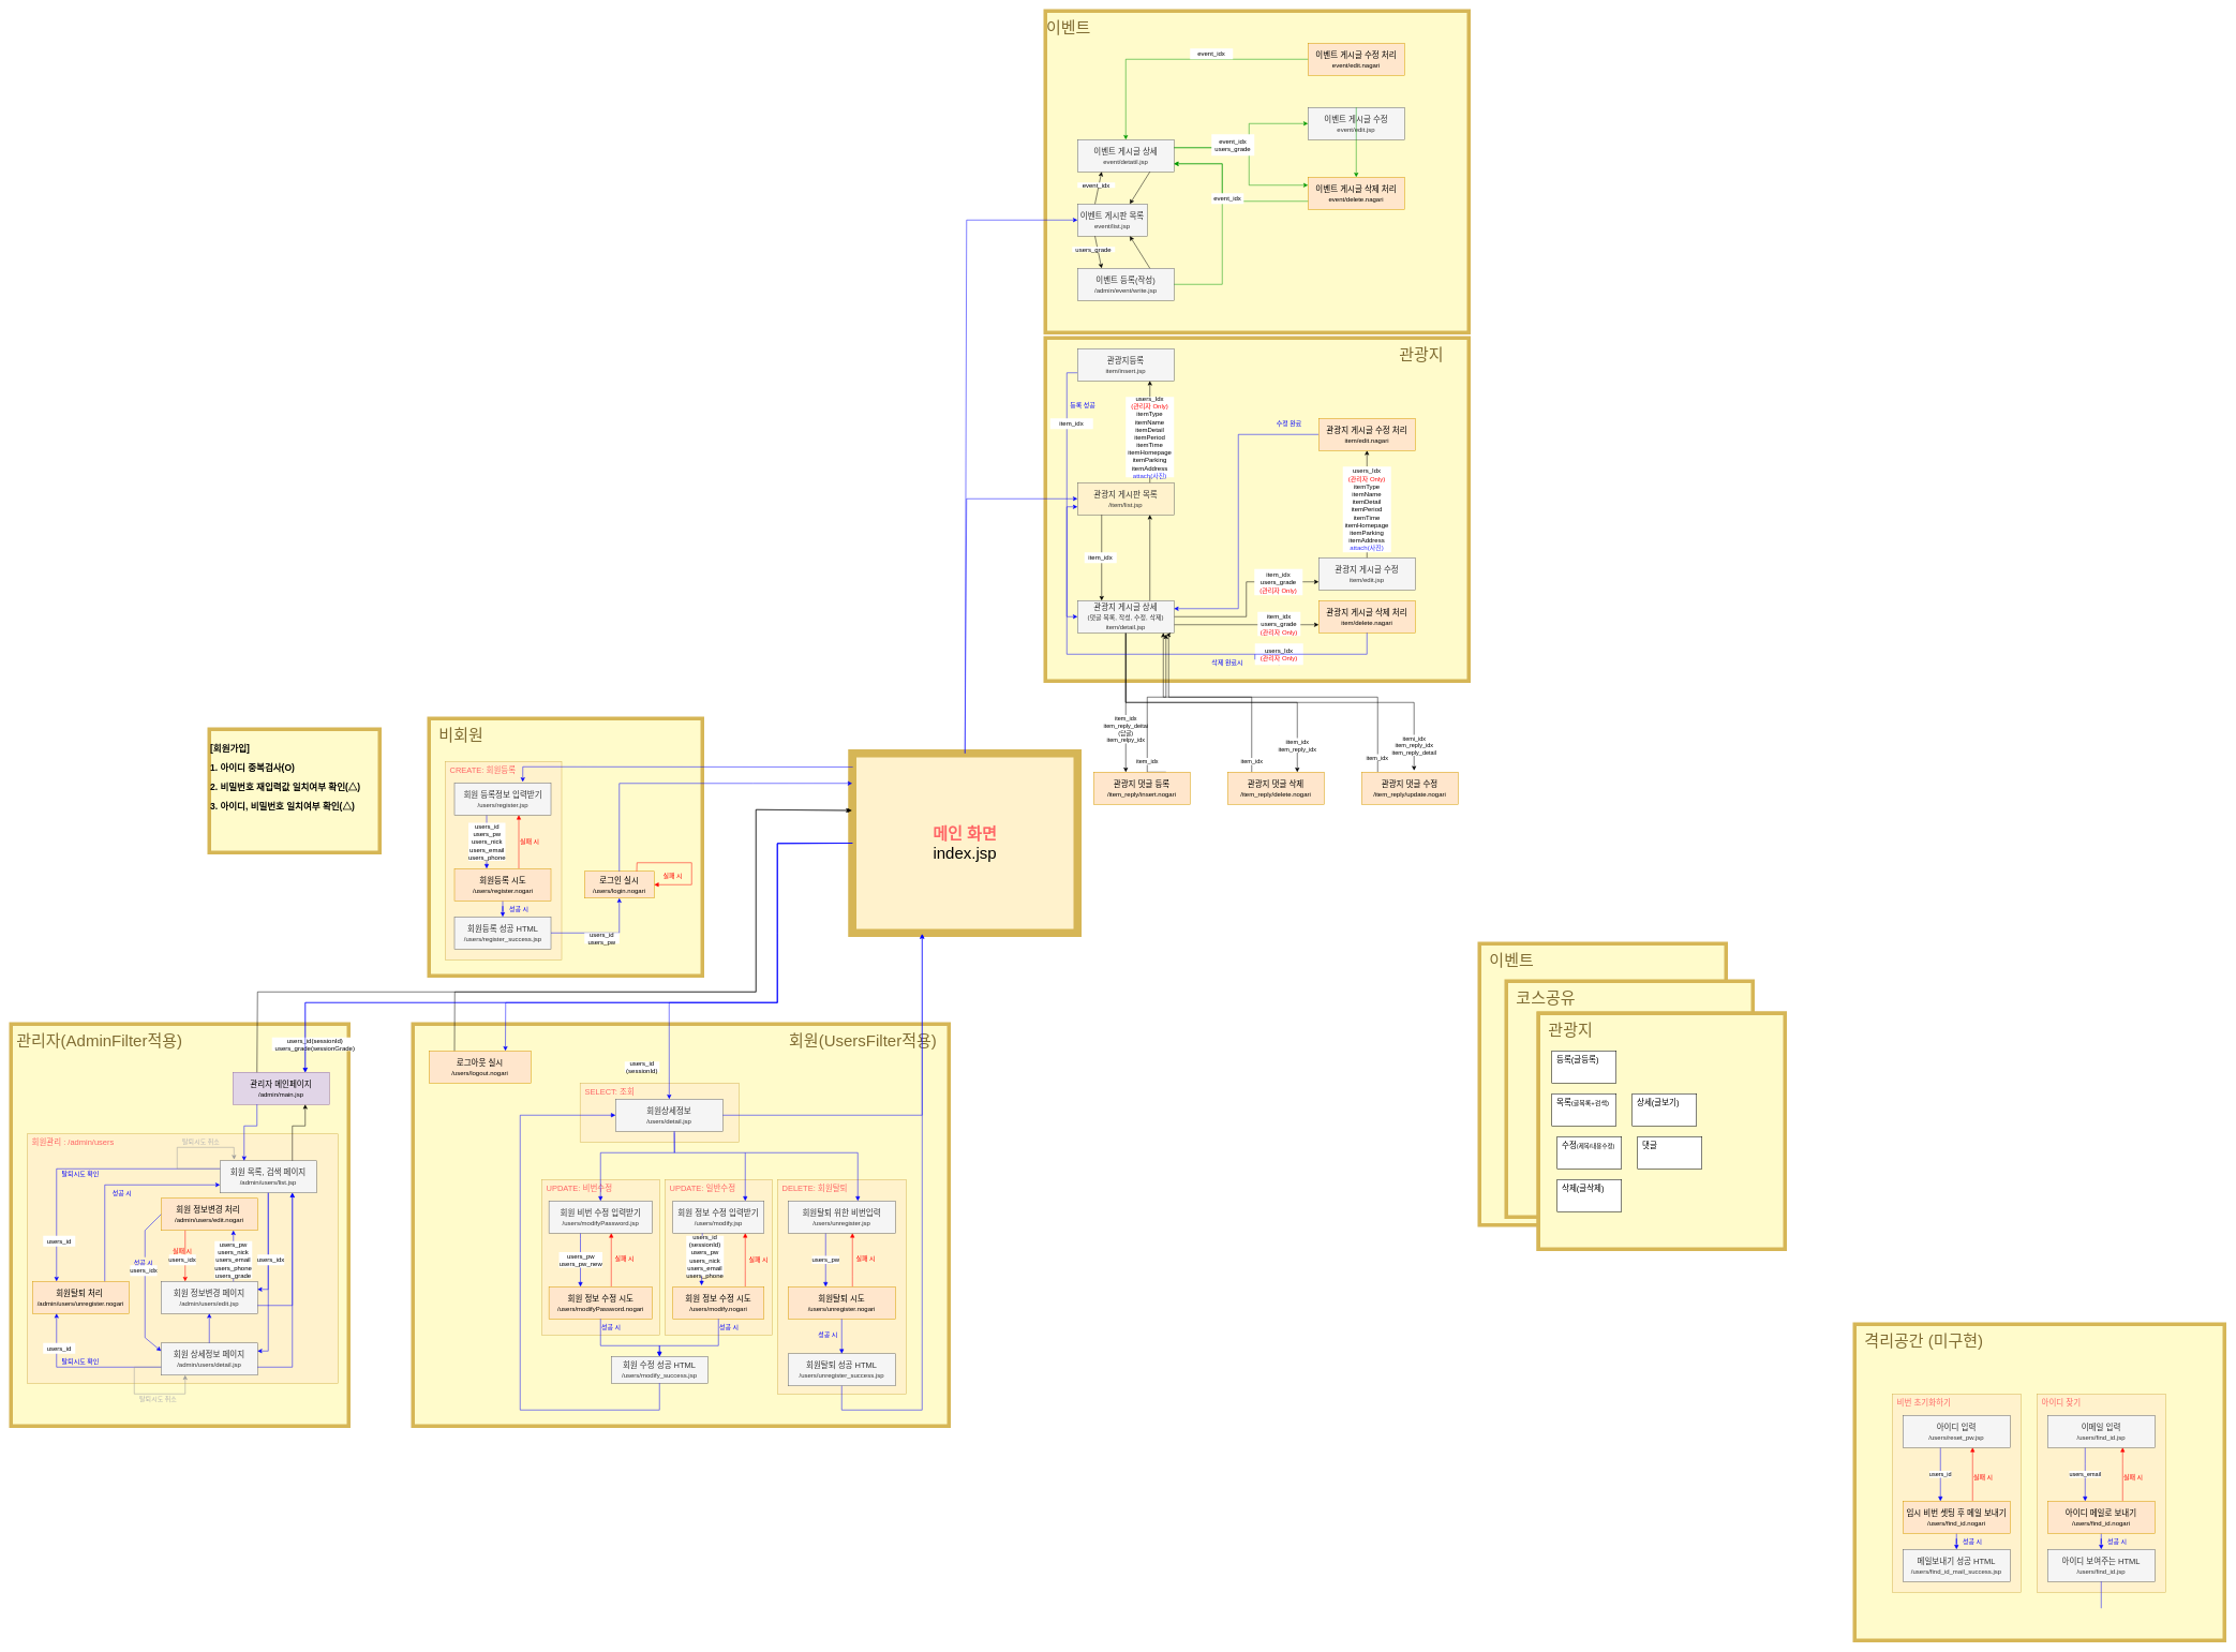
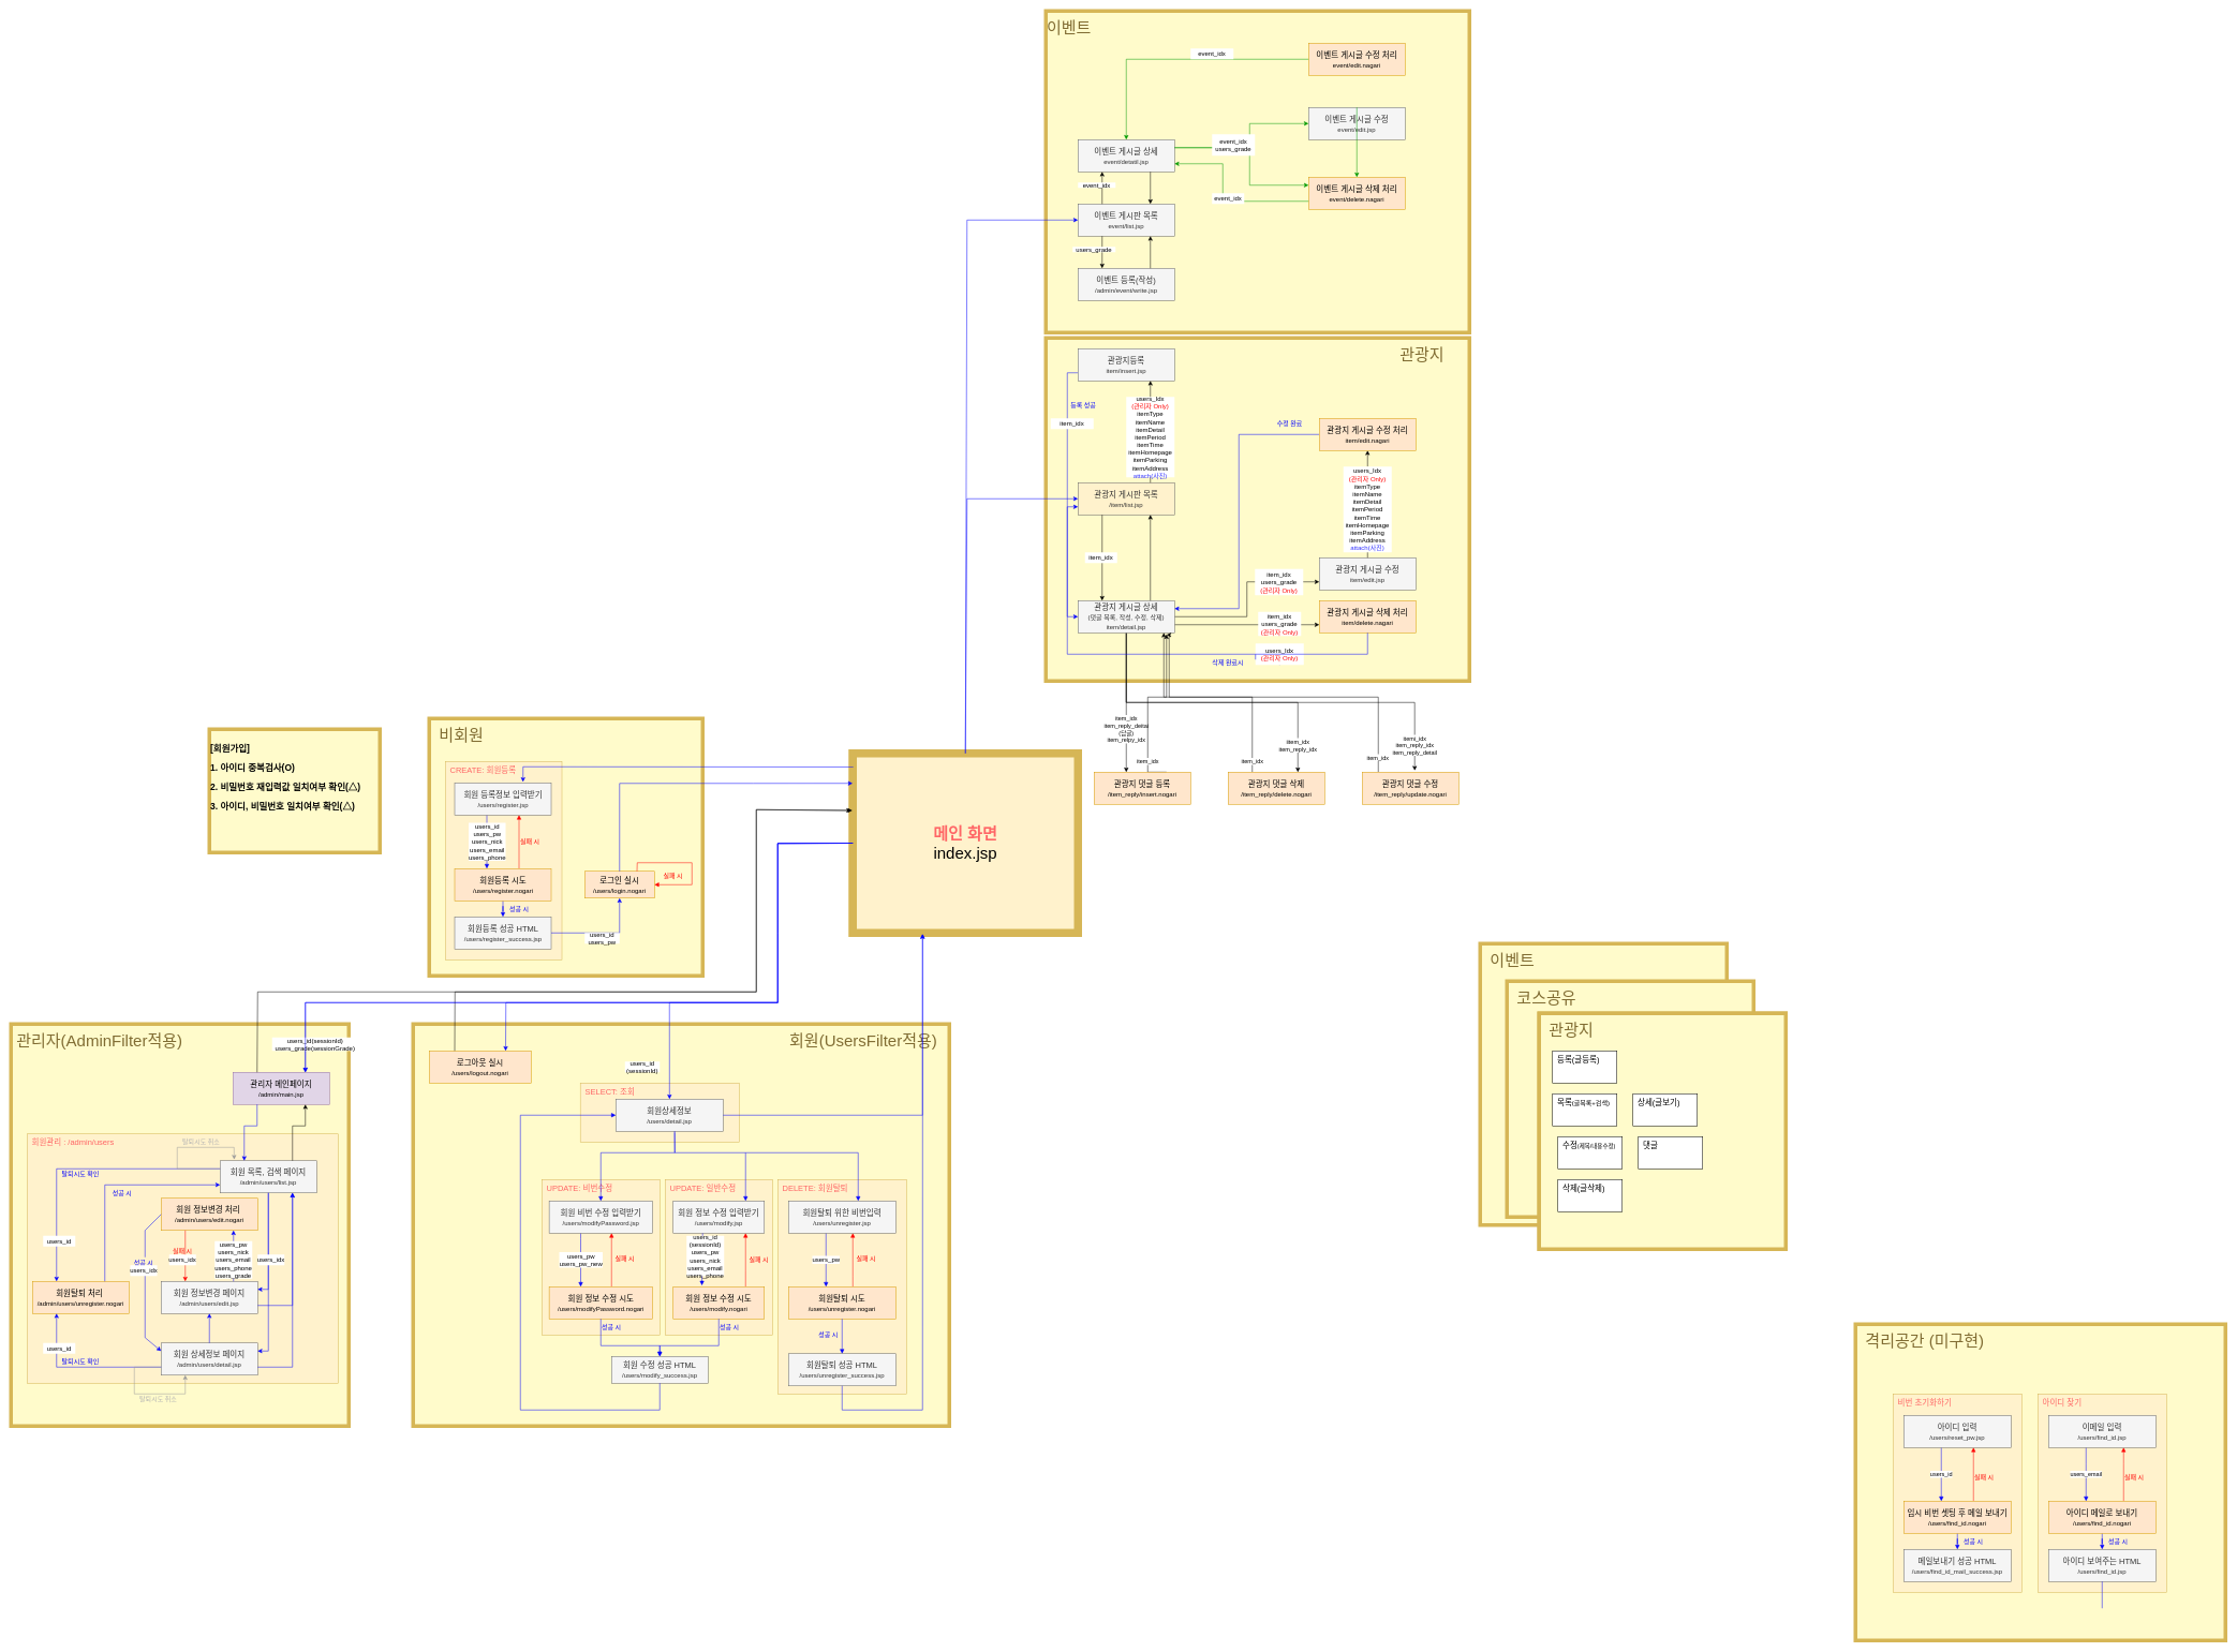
- <mxCell id="105" value="&lt;font style=&quot;font-size: 15px&quot;&gt;이벤트 게시판 목록&lt;br&gt;&lt;/font&gt;&lt;span style=&quot;font-size: 12px&quot;&gt;event/list.jsp&lt;/span&gt;" style="rounded=0;whiteSpace=wrap;html=1;fontSize=15;align=center;verticalAlign=middle;spacingLeft=0;fillColor=#f5f5f5;fontColor=#333333;strokeColor=#666666;" parent="1" vertex="1"><mxGeometry x="2010" y="380" width="130" height="60" as="geometry" /></mxCell>
+ <mxCell id="105" value="&lt;font style=&quot;font-size: 15px&quot;&gt;이벤트 게시판 목록&lt;br&gt;&lt;/font&gt;&lt;span style=&quot;font-size: 12px&quot;&gt;event/list.jsp&lt;/span&gt;" style="rounded=0;whiteSpace=wrap;html=1;fontSize=15;align=center;verticalAlign=middle;spacingLeft=0;fillColor=#f5f5f5;fontColor=#333333;strokeColor=#666666;" parent="1" vertex="1"><mxGeometry x="2010" y="380" width="180" height="60" as="geometry" /></mxCell>
- <mxCell id="136" value="" style="endArrow=classic;html=1;rounded=0;fontSize=12;strokeColor=#009900;exitX=1;exitY=0.5;exitDx=0;exitDy=0;entryX=1;entryY=0.75;entryDx=0;entryDy=0;" parent="1" source="104" target="106" edge="1"><mxGeometry width="50" height="50" relative="1" as="geometry"><mxPoint x="2250" y="480" as="sourcePoint" /><mxPoint x="2300" y="430" as="targetPoint" /><Array as="points"><mxPoint x="2280" y="530" /><mxPoint x="2280" y="305" /></Array></mxGeometry></mxCell>
